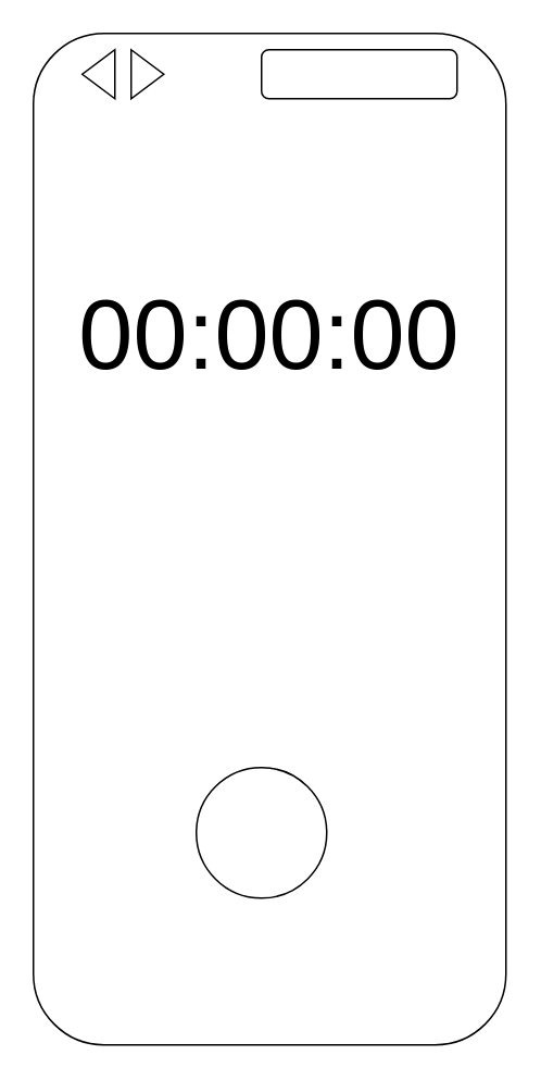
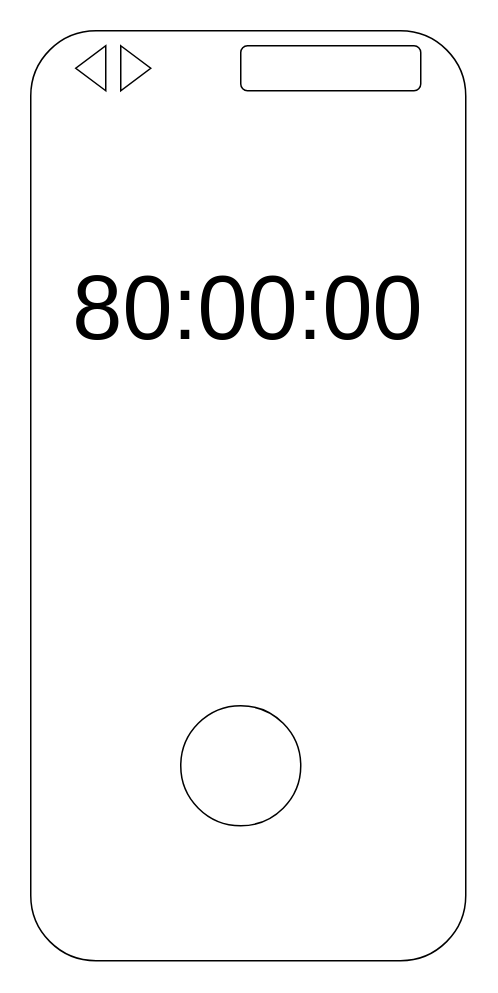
- <mxCell id="4" value="&lt;font style=&quot;font-size: 60px&quot;&gt;00:00:00&lt;/font&gt;" style="text;html=1;strokeColor=none;fillColor=none;align=center;verticalAlign=middle;whiteSpace=wrap;rounded=0;" vertex="1" parent="1"><mxGeometry x="20" y="140" width="290" height="130" as="geometry" /></mxCell>
+ <mxCell id="4" value="&lt;font style=&quot;font-size: 60px&quot;&gt;80:00:00&lt;/font&gt;" style="text;html=1;strokeColor=none;fillColor=none;align=center;verticalAlign=middle;whiteSpace=wrap;rounded=0;" vertex="1" parent="1"><mxGeometry x="20" y="140" width="290" height="130" as="geometry" /></mxCell>
